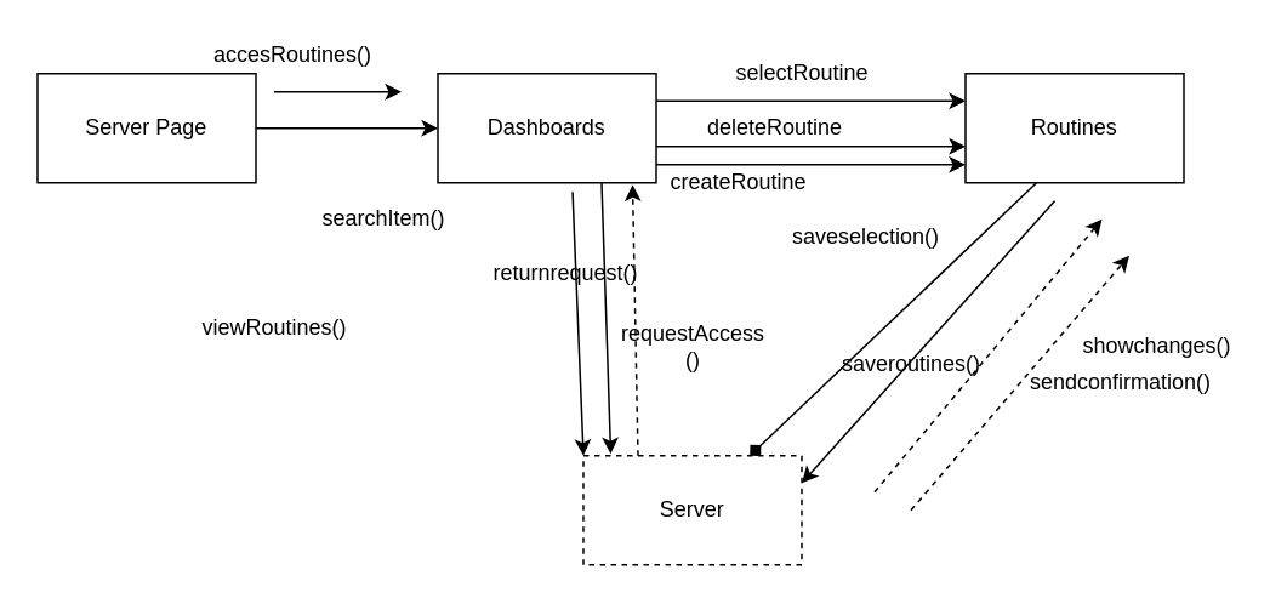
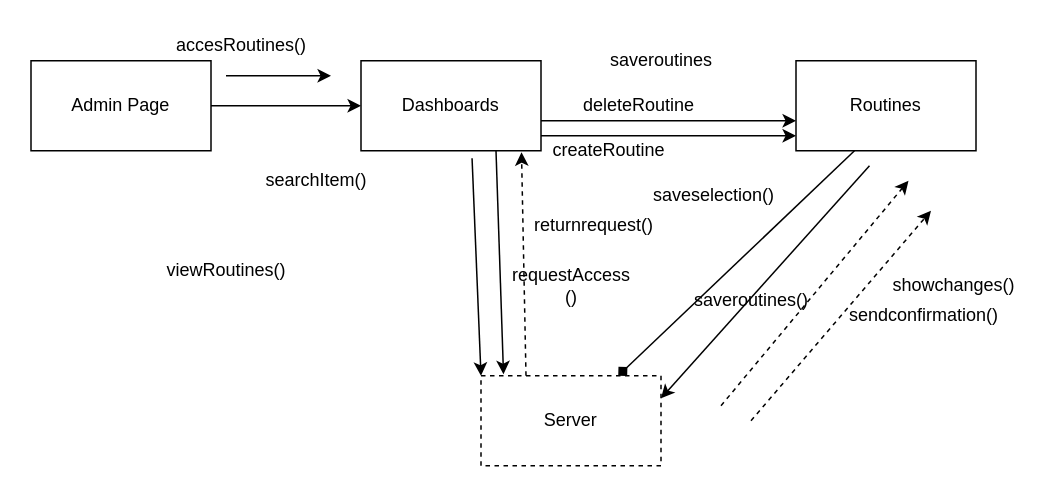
- <mxCell id="26" value="selectRoutine" style="text;html=1;align=center;verticalAlign=middle;resizable=0;points=[];autosize=1;strokeColor=none;" vertex="1" parent="1"><mxGeometry x="395" y="30" width="90" height="20" as="geometry" /></mxCell>
+ <mxCell id="26" value="saveroutines" style="text;html=1;align=center;verticalAlign=middle;resizable=0;points=[];autosize=1;strokeColor=none;" vertex="1" parent="1"><mxGeometry x="395" y="30" width="90" height="20" as="geometry" /></mxCell>
- <mxCell id="8" value="" style="endArrow=classic;html=1;exitX=1;exitY=0.25;exitDx=0;exitDy=0;entryX=0;entryY=0.25;entryDx=0;entryDy=0;" edge="1" parent="1" source="2" target="3"><mxGeometry width="50" height="50" relative="1" as="geometry"><mxPoint x="510" y="130" as="sourcePoint" /><mxPoint x="450" y="170" as="targetPoint" /></mxGeometry></mxCell>
- <mxCell id="10" value="Server Page" style="rounded=0;whiteSpace=wrap;html=1;" vertex="1" parent="1"><mxGeometry x="20" y="40" width="120" height="60" as="geometry" /></mxCell>
+ <mxCell id="10" value="Admin Page" style="rounded=0;whiteSpace=wrap;html=1;" vertex="1" parent="1"><mxGeometry x="20" y="40" width="120" height="60" as="geometry" /></mxCell>
- <mxCell id="15" value="returnrequest()" style="text;html=1;align=center;verticalAlign=middle;resizable=0;points=[];autosize=1;strokeColor=none;" vertex="1" parent="1"><mxGeometry x="265" y="140" width="90" height="20" as="geometry" /></mxCell>
+ <mxCell id="15" value="returnrequest()" style="text;html=1;align=center;verticalAlign=middle;resizable=0;points=[];autosize=1;strokeColor=none;" vertex="1" parent="1"><mxGeometry x="350" y="140" width="90" height="20" as="geometry" /></mxCell>
